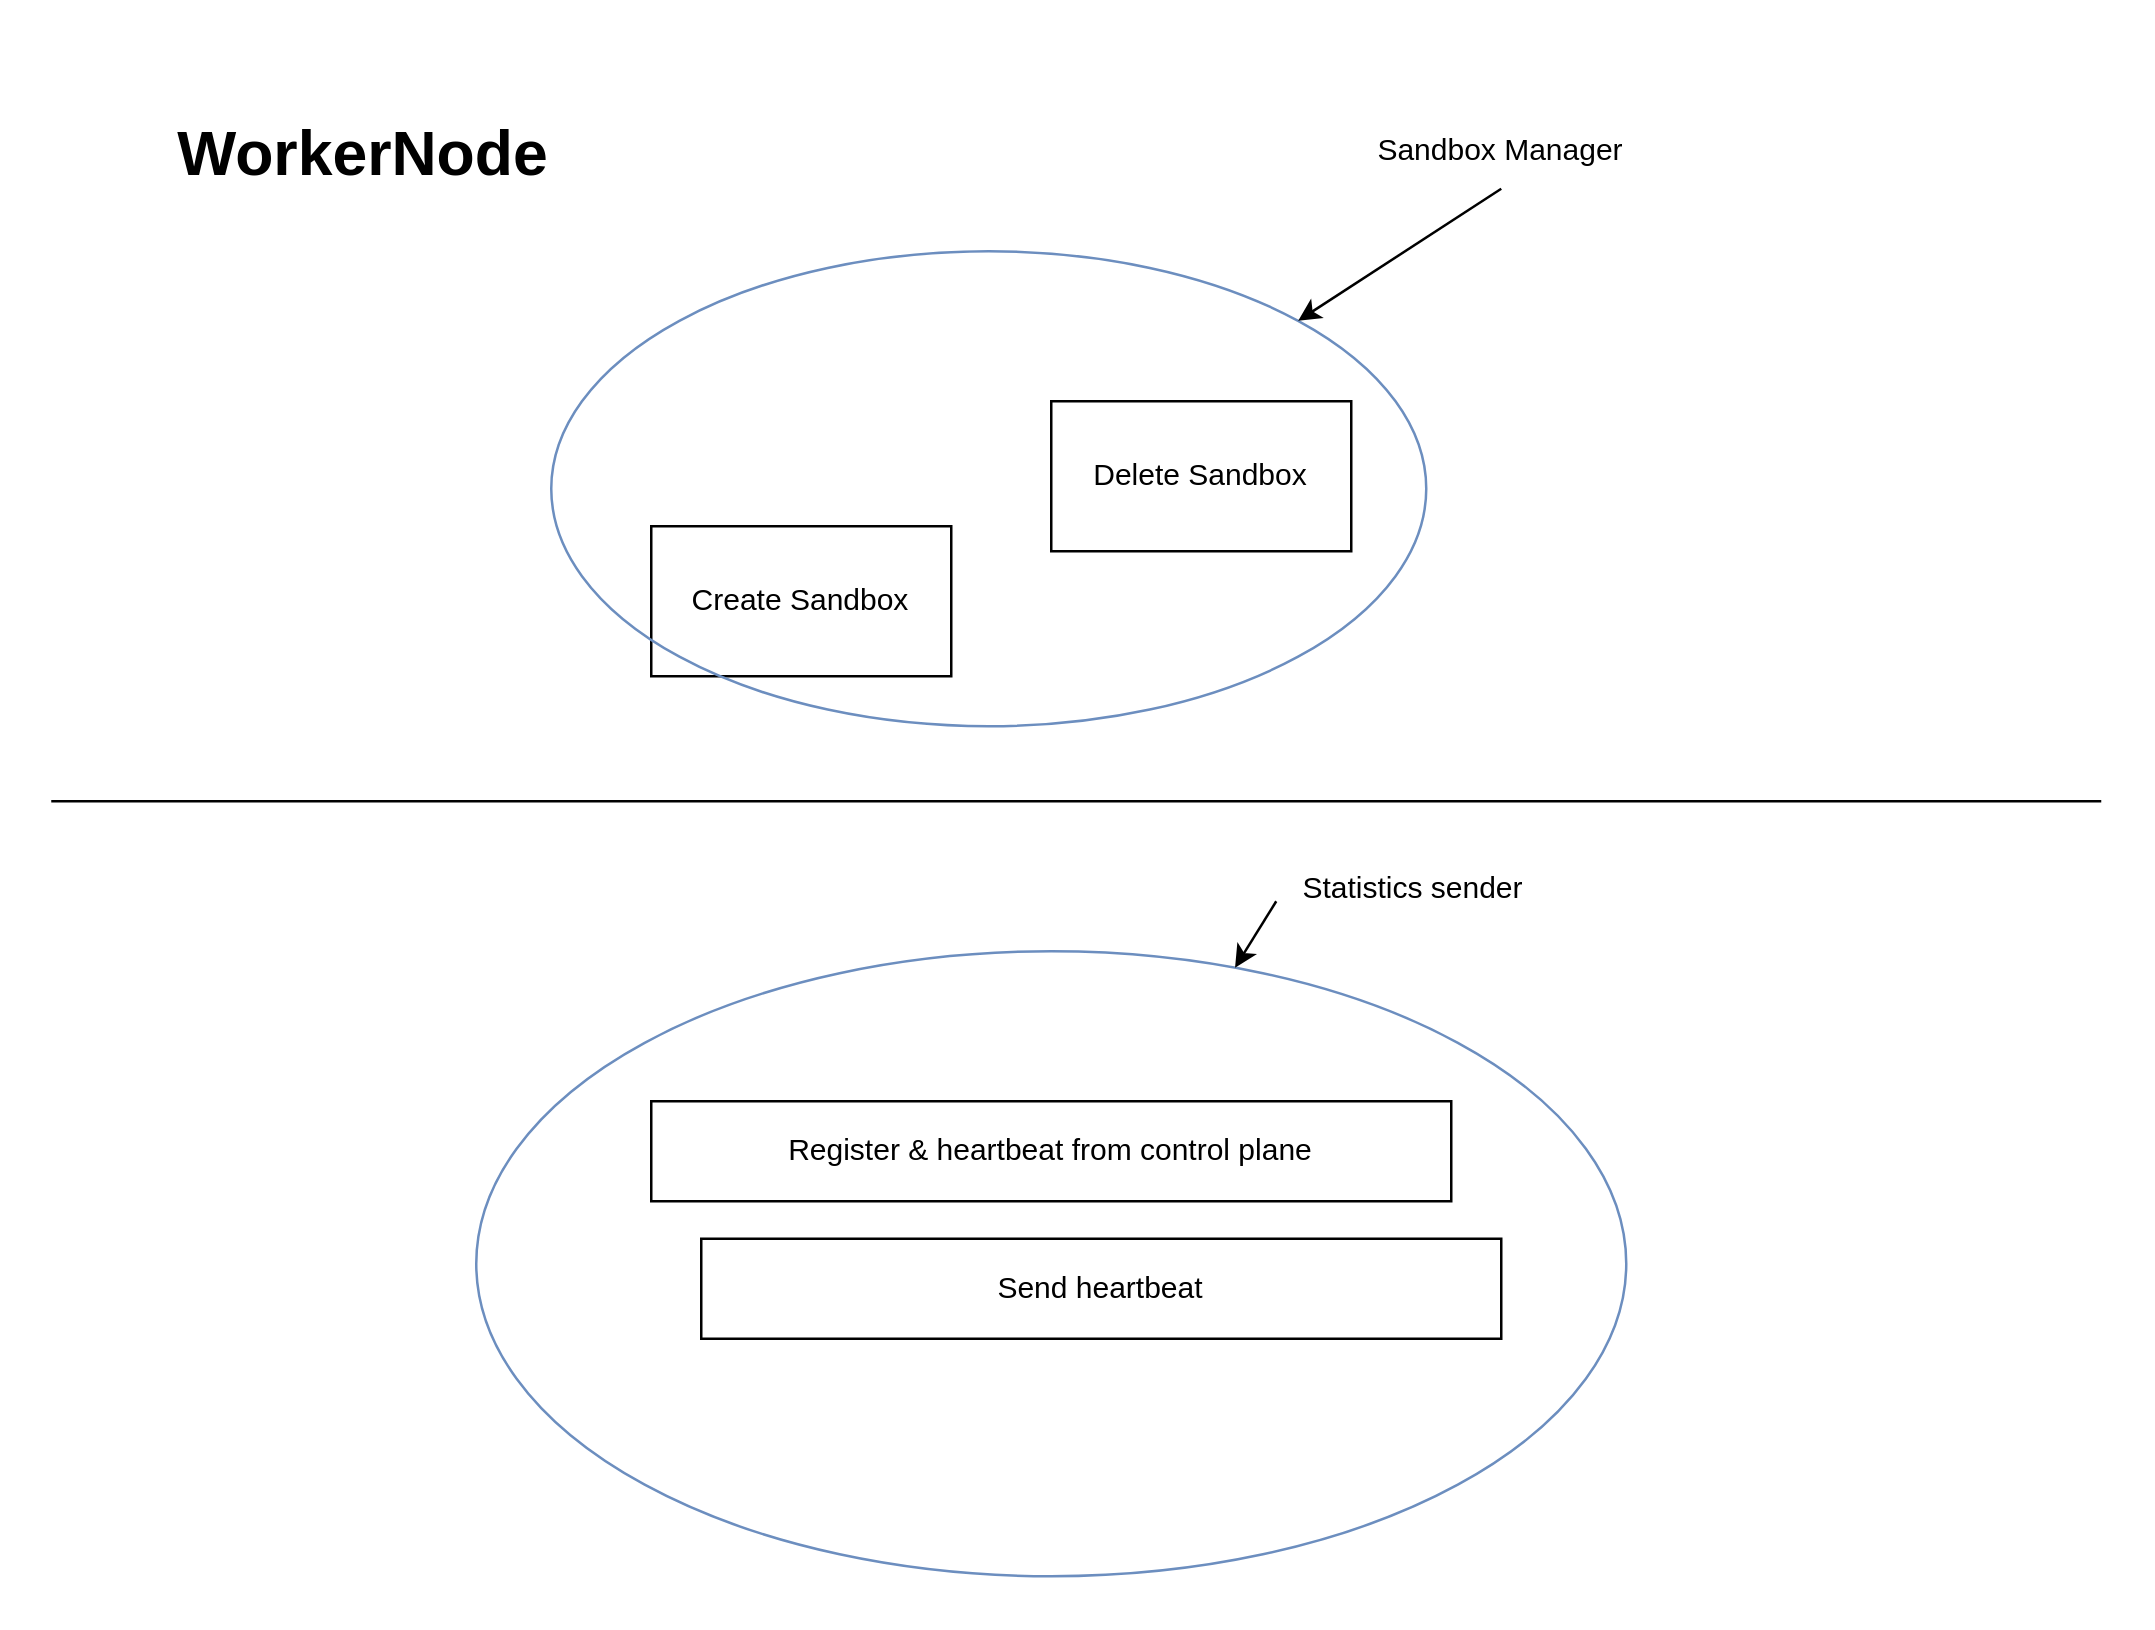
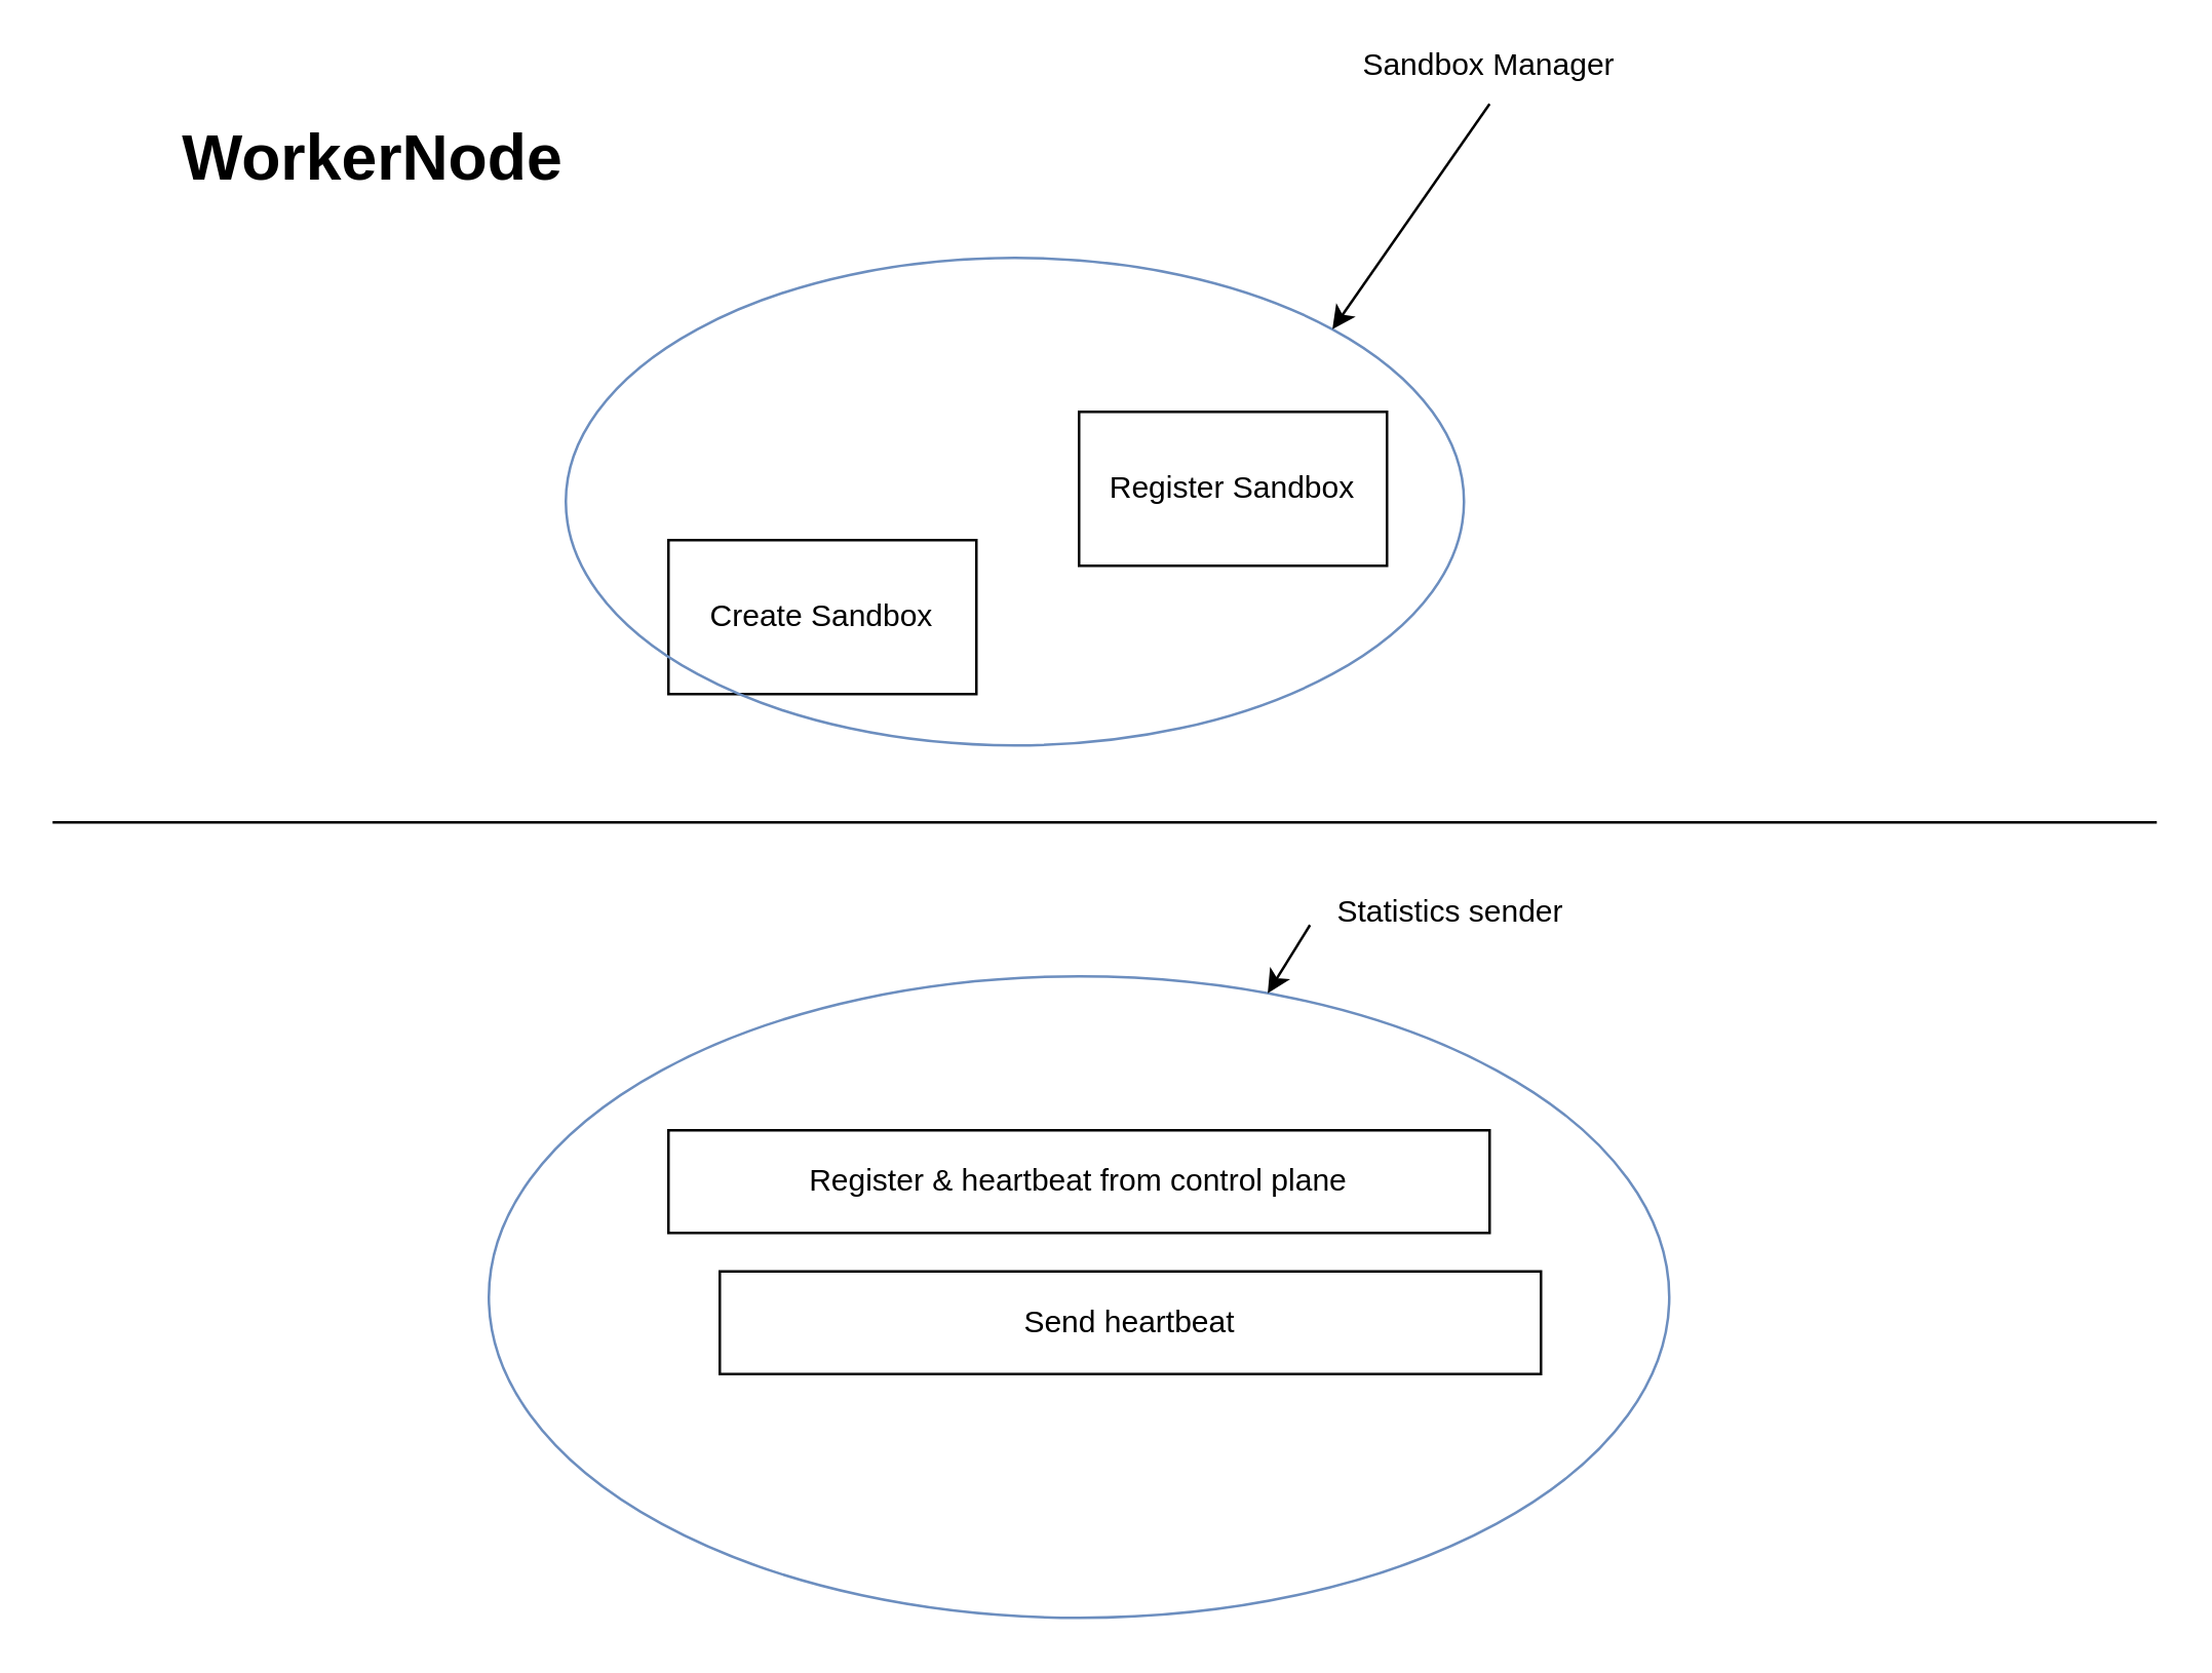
- <mxCell id="6" value="Sandbox Manager" style="text;html=1;strokeColor=none;fillColor=none;align=center;verticalAlign=middle;whiteSpace=wrap;rounded=0;" parent="1" vertex="1"><mxGeometry x="510" y="45" width="180" height="30" as="geometry" /></mxCell>
+ <mxCell id="6" value="Sandbox Manager" style="text;html=1;strokeColor=none;fillColor=none;align=center;verticalAlign=middle;whiteSpace=wrap;rounded=0;" parent="1" vertex="1"><mxGeometry x="490" y="10" width="180" height="30" as="geometry" /></mxCell>
- <mxCell id="4" value="&lt;div&gt;Delete Sandbox&lt;/div&gt;" style="rounded=0;whiteSpace=wrap;html=1;" parent="1" vertex="1"><mxGeometry x="420" y="160" width="120" height="60" as="geometry" /></mxCell>
+ <mxCell id="4" value="&lt;div&gt;Register Sandbox&lt;/div&gt;" style="rounded=0;whiteSpace=wrap;html=1;" parent="1" vertex="1"><mxGeometry x="420" y="160" width="120" height="60" as="geometry" /></mxCell>
